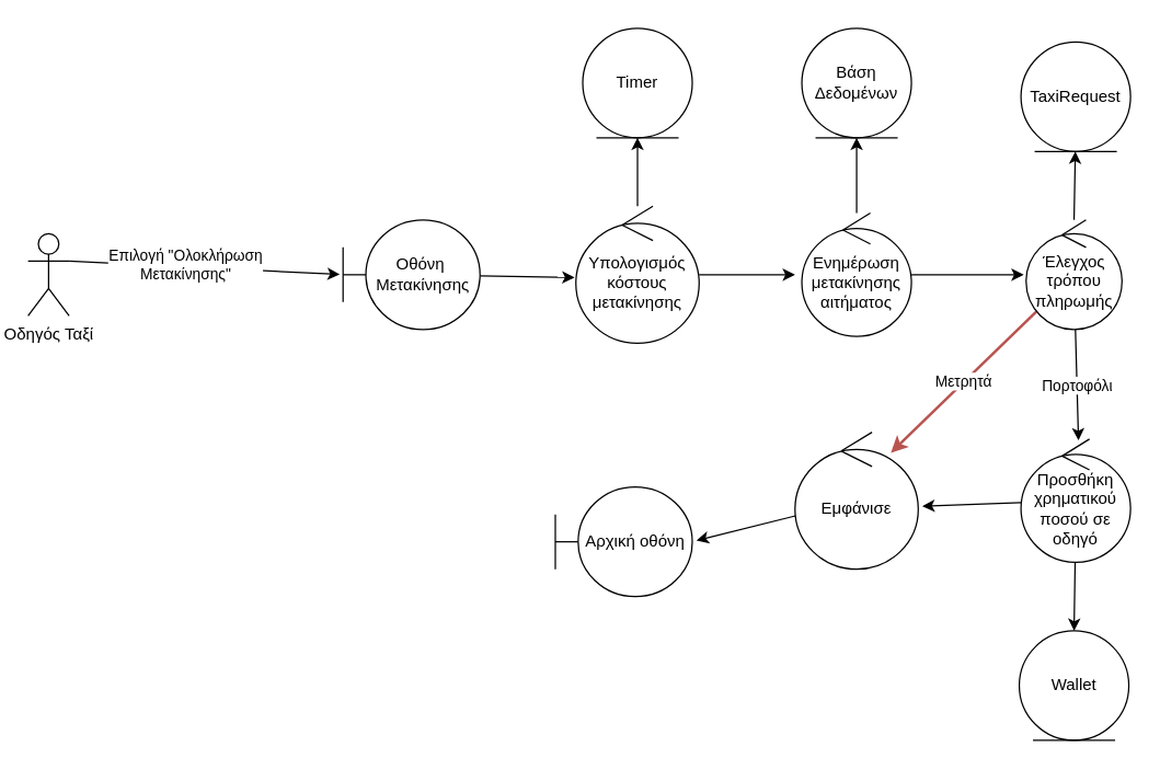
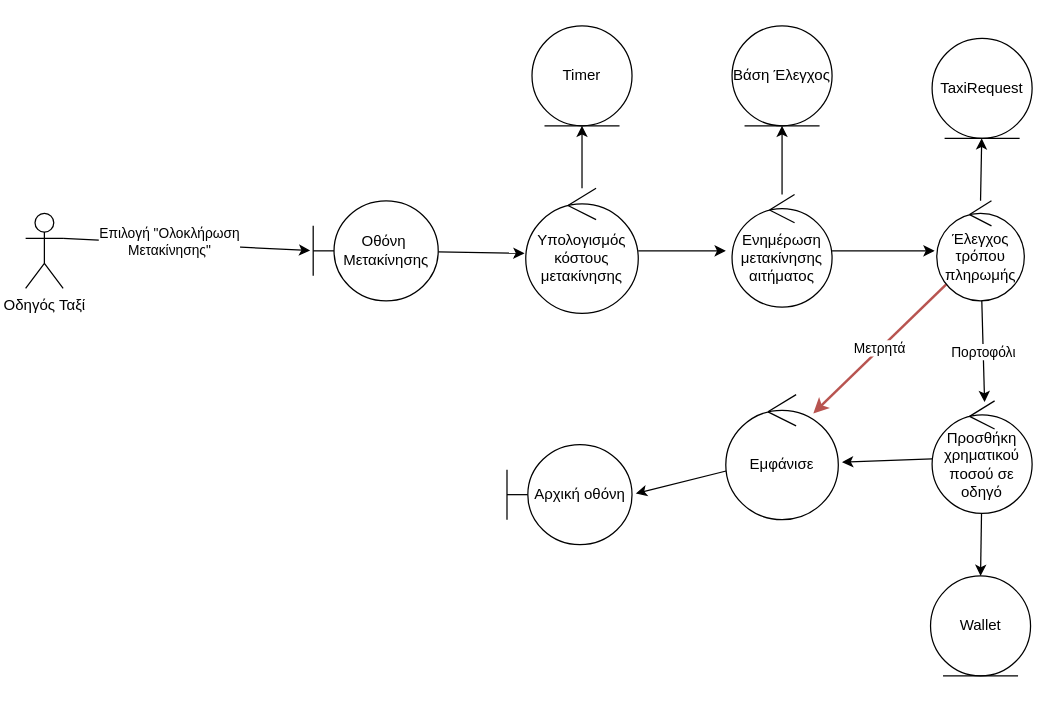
- <mxCell id="10" value="Βάση Δεδομένων" style="ellipse;shape=umlEntity;whiteSpace=wrap;html=1;strokeWidth=1;" parent="1" vertex="1"><mxGeometry x="585" y="20" width="80" height="80" as="geometry" /></mxCell>
+ <mxCell id="10" value="Βάση Έλεγχος" style="ellipse;shape=umlEntity;whiteSpace=wrap;html=1;strokeWidth=1;" parent="1" vertex="1"><mxGeometry x="585" y="20" width="80" height="80" as="geometry" /></mxCell>
